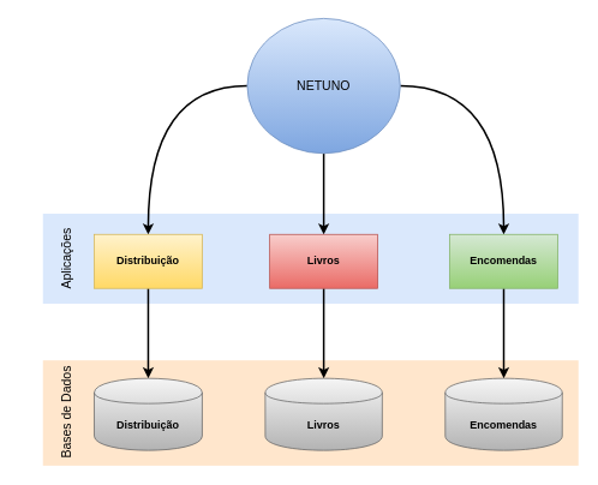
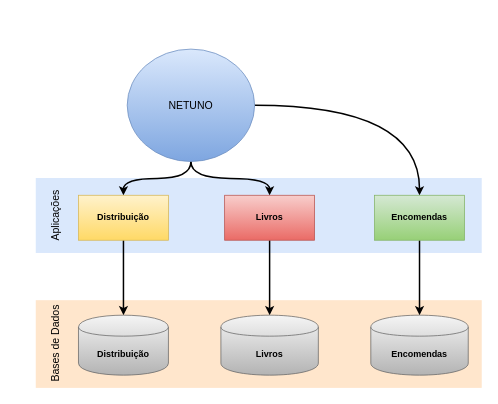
- <mxCell id="8" value="&lt;span style=&quot;font-size: 14px;&quot;&gt;NETUNO&lt;/span&gt;" style="ellipse;whiteSpace=wrap;html=1;fillColor=#dae8fc;strokeColor=#6c8ebf;gradientColor=#7ea6e0;fontSize=14;fontStyle=0" parent="1" vertex="1"><mxGeometry x="274" y="20" width="170" height="150" as="geometry" /></mxCell>
+ <mxCell id="8" value="&lt;span style=&quot;font-size: 14px;&quot;&gt;NETUNO&lt;/span&gt;" style="ellipse;whiteSpace=wrap;html=1;fillColor=#dae8fc;strokeColor=#6c8ebf;gradientColor=#7ea6e0;fontSize=14;fontStyle=0" parent="1" vertex="1"><mxGeometry x="169" y="65" width="170" height="150" as="geometry" /></mxCell>
